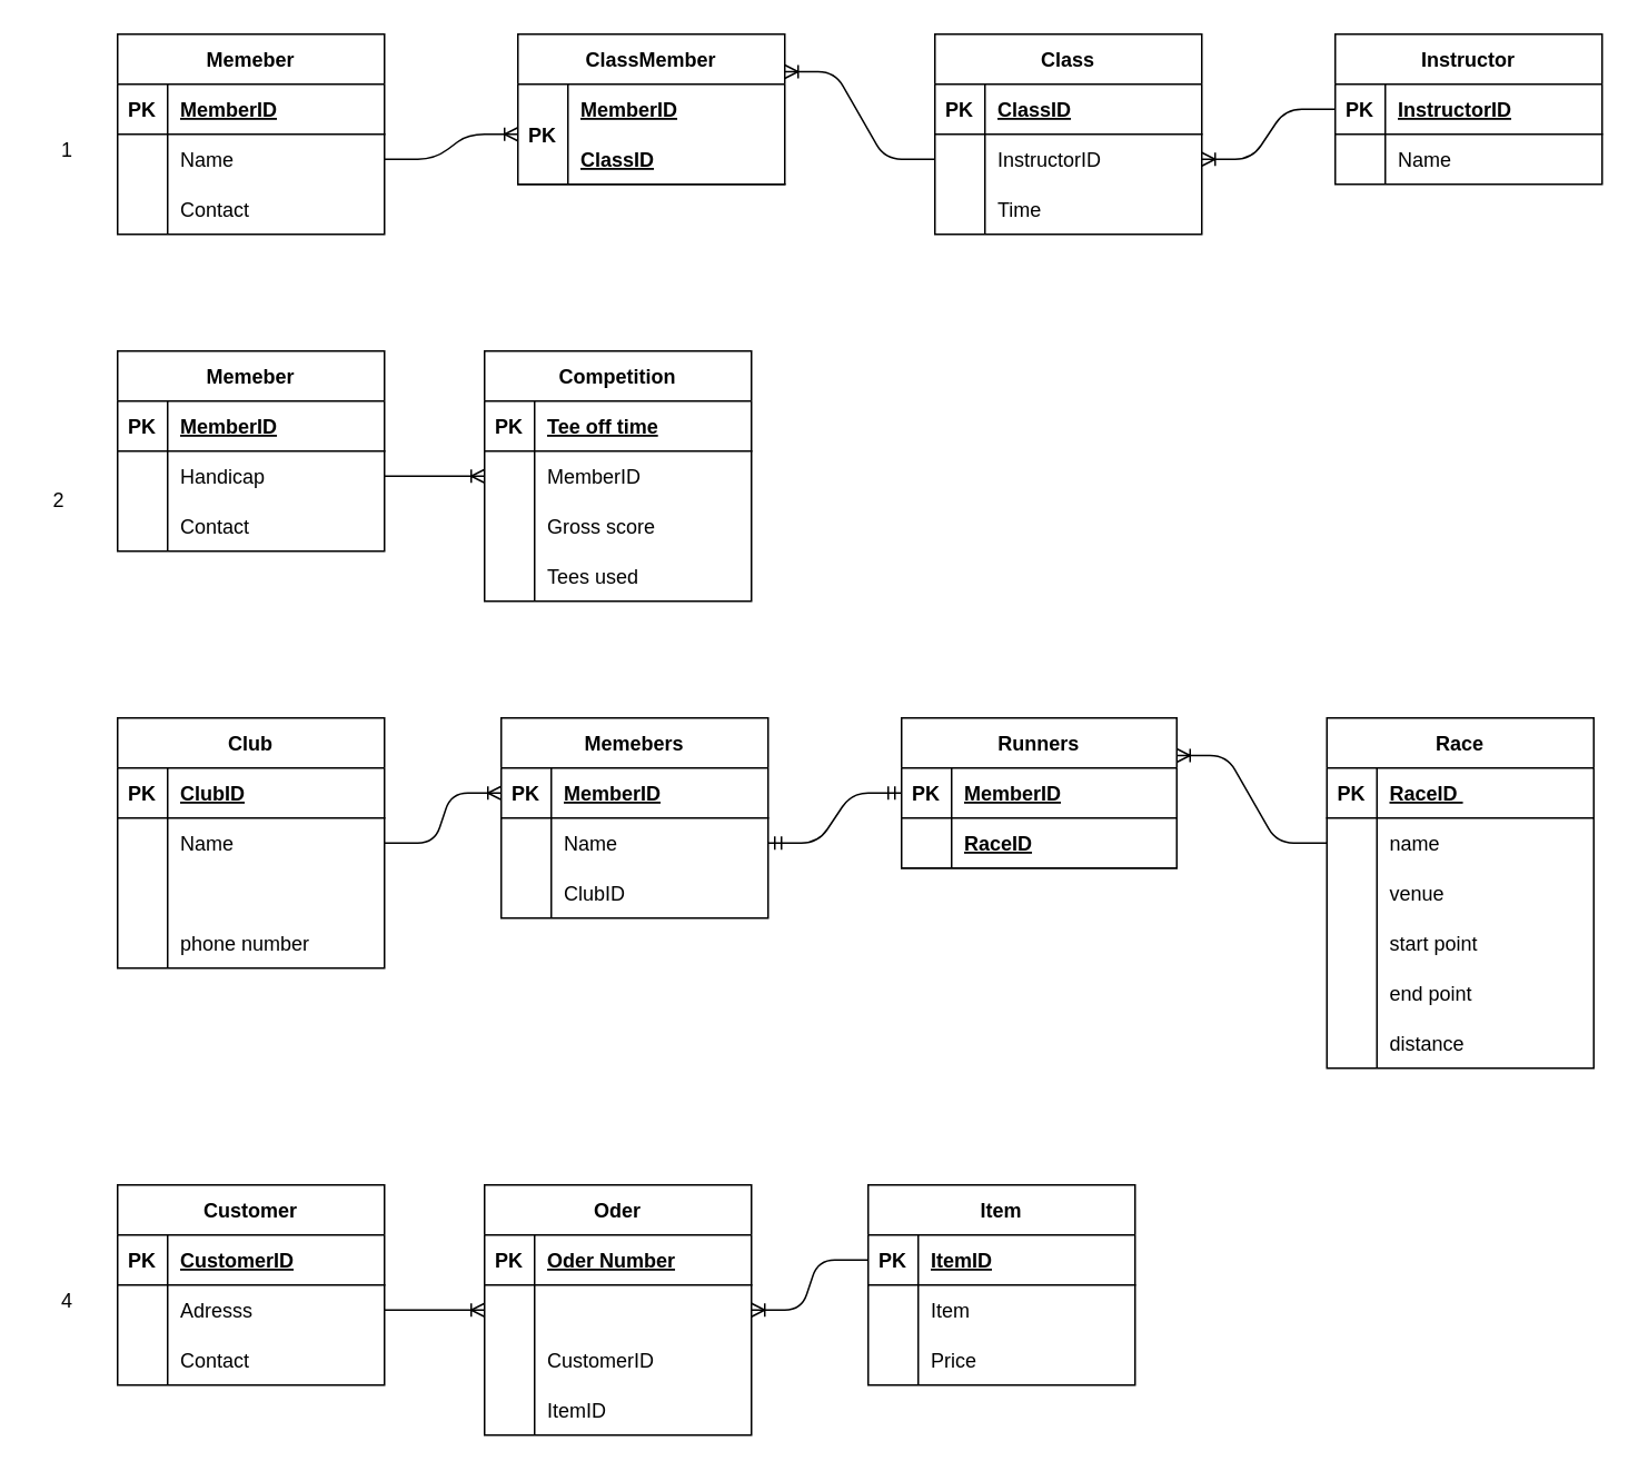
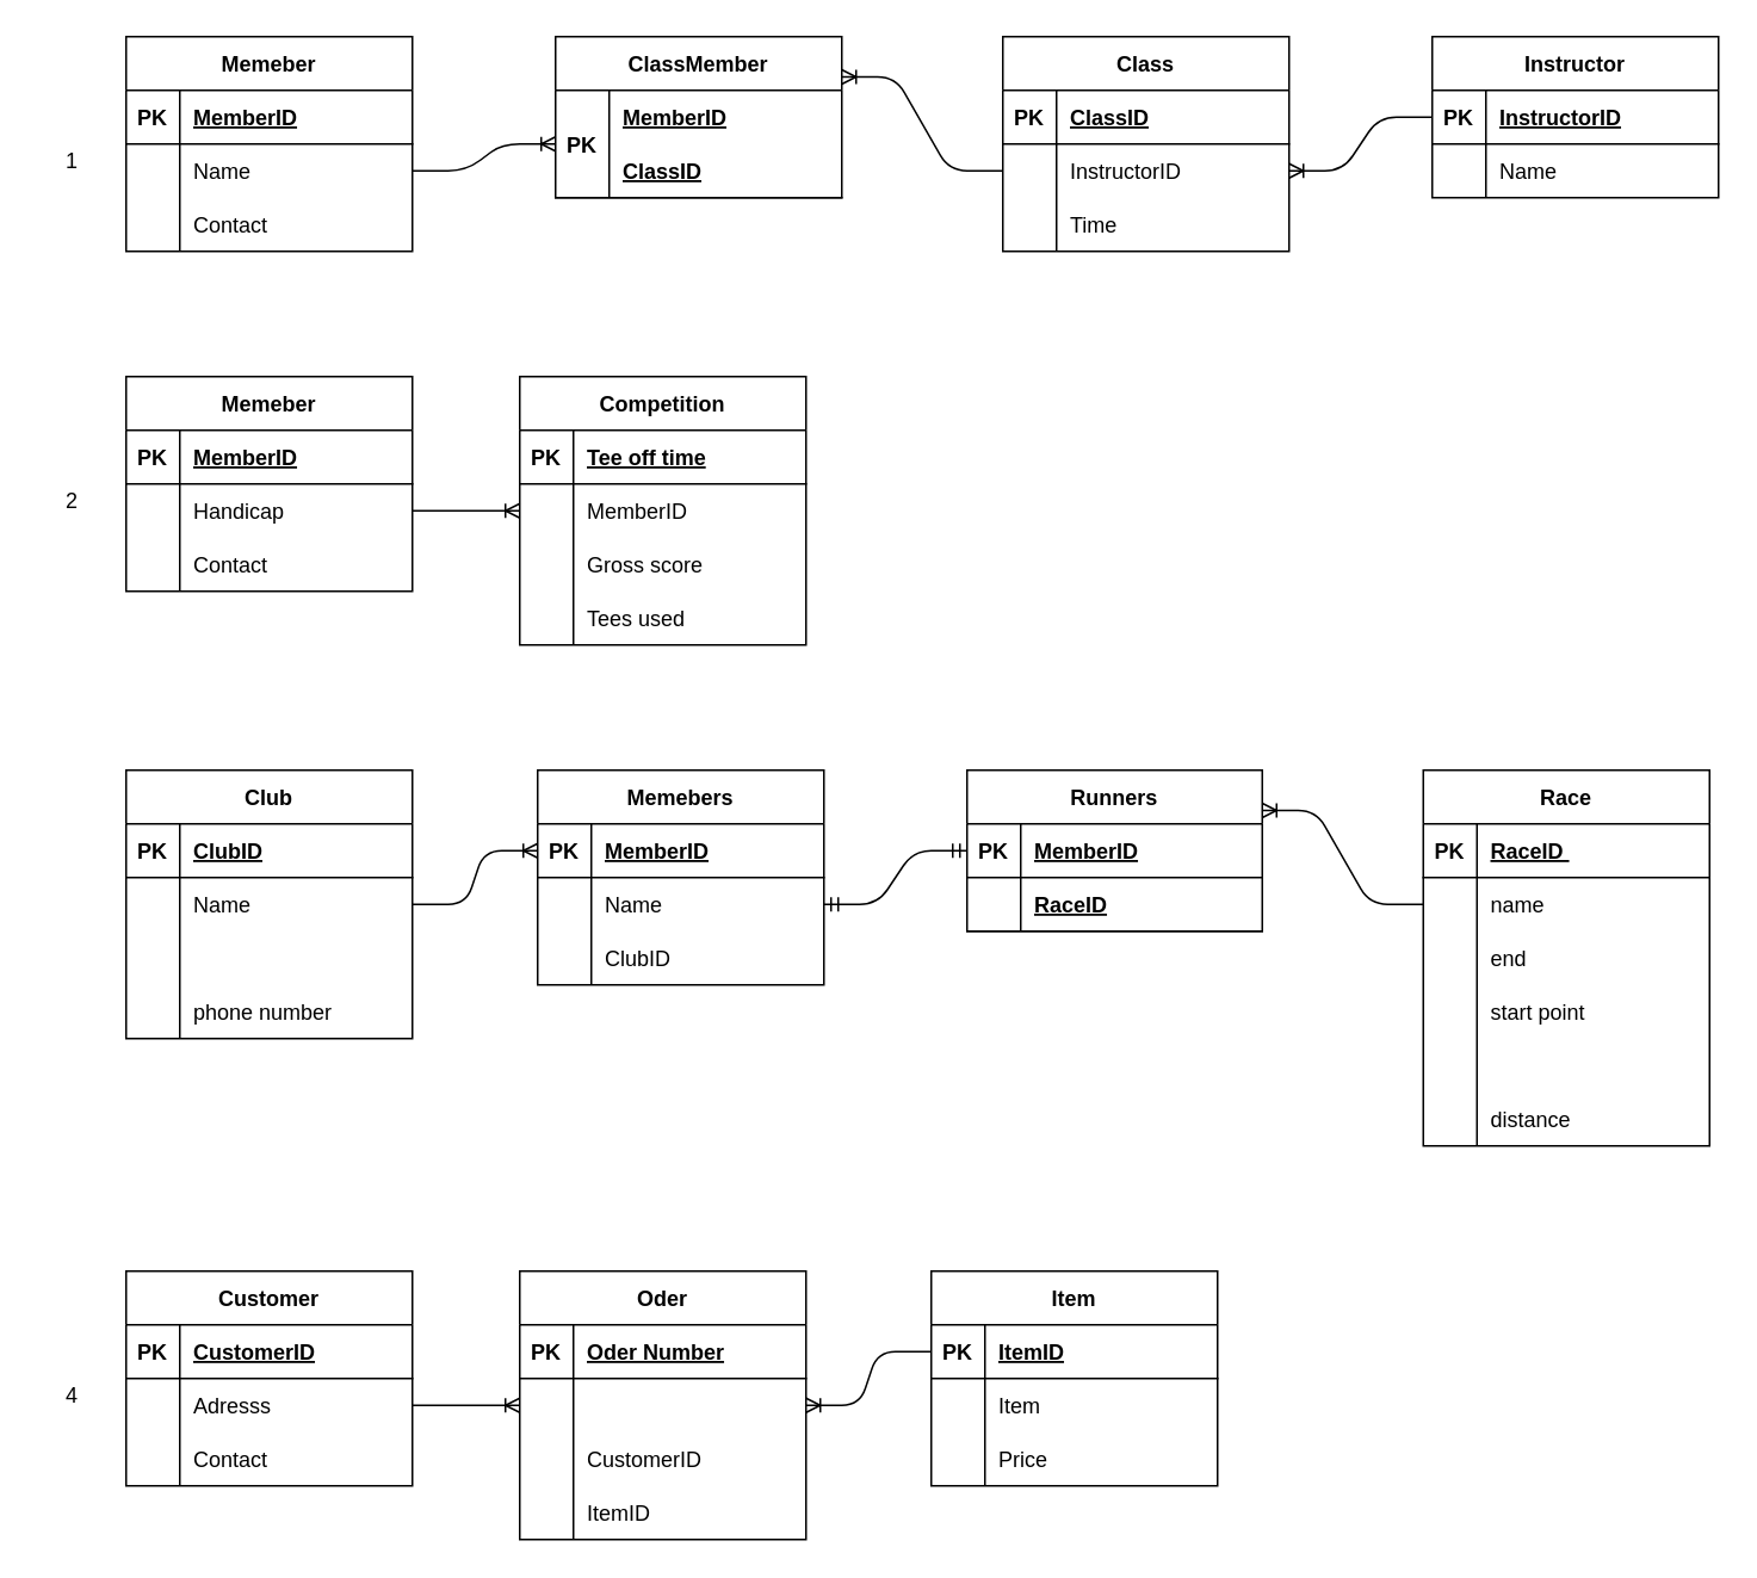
- <mxCell id="26" value="2" style="text;html=1;strokeColor=none;fillColor=none;align=center;verticalAlign=middle;whiteSpace=wrap;rounded=0;fontSize=12;" vertex="1" parent="1"><mxGeometry x="15" y="290" width="40" height="20" as="geometry" /></mxCell>
+ <mxCell id="26" value="2" style="text;html=1;strokeColor=none;fillColor=none;align=center;verticalAlign=middle;whiteSpace=wrap;rounded=0;fontSize=12;" vertex="1" parent="1"><mxGeometry x="20" y="270" width="40" height="20" as="geometry" /></mxCell>
- <mxCell id="91" value="venue" style="shape=partialRectangle;connectable=0;fillColor=none;top=0;left=0;bottom=0;right=0;align=left;spacingLeft=6;overflow=hidden;fontSize=12;" vertex="1" parent="89"><mxGeometry x="30" width="130" height="30" as="geometry"><mxRectangle width="130" height="30" as="alternateBounds" /></mxGeometry></mxCell>
+ <mxCell id="91" value="end" style="shape=partialRectangle;connectable=0;fillColor=none;top=0;left=0;bottom=0;right=0;align=left;spacingLeft=6;overflow=hidden;fontSize=12;" vertex="1" parent="89"><mxGeometry x="30" width="130" height="30" as="geometry"><mxRectangle width="130" height="30" as="alternateBounds" /></mxGeometry></mxCell>
- <mxCell id="97" value="end point" style="shape=partialRectangle;connectable=0;fillColor=none;top=0;left=0;bottom=0;right=0;align=left;spacingLeft=6;overflow=hidden;fontSize=12;" vertex="1" parent="95"><mxGeometry x="30" width="130" height="30" as="geometry"><mxRectangle width="130" height="30" as="alternateBounds" /></mxGeometry></mxCell>
